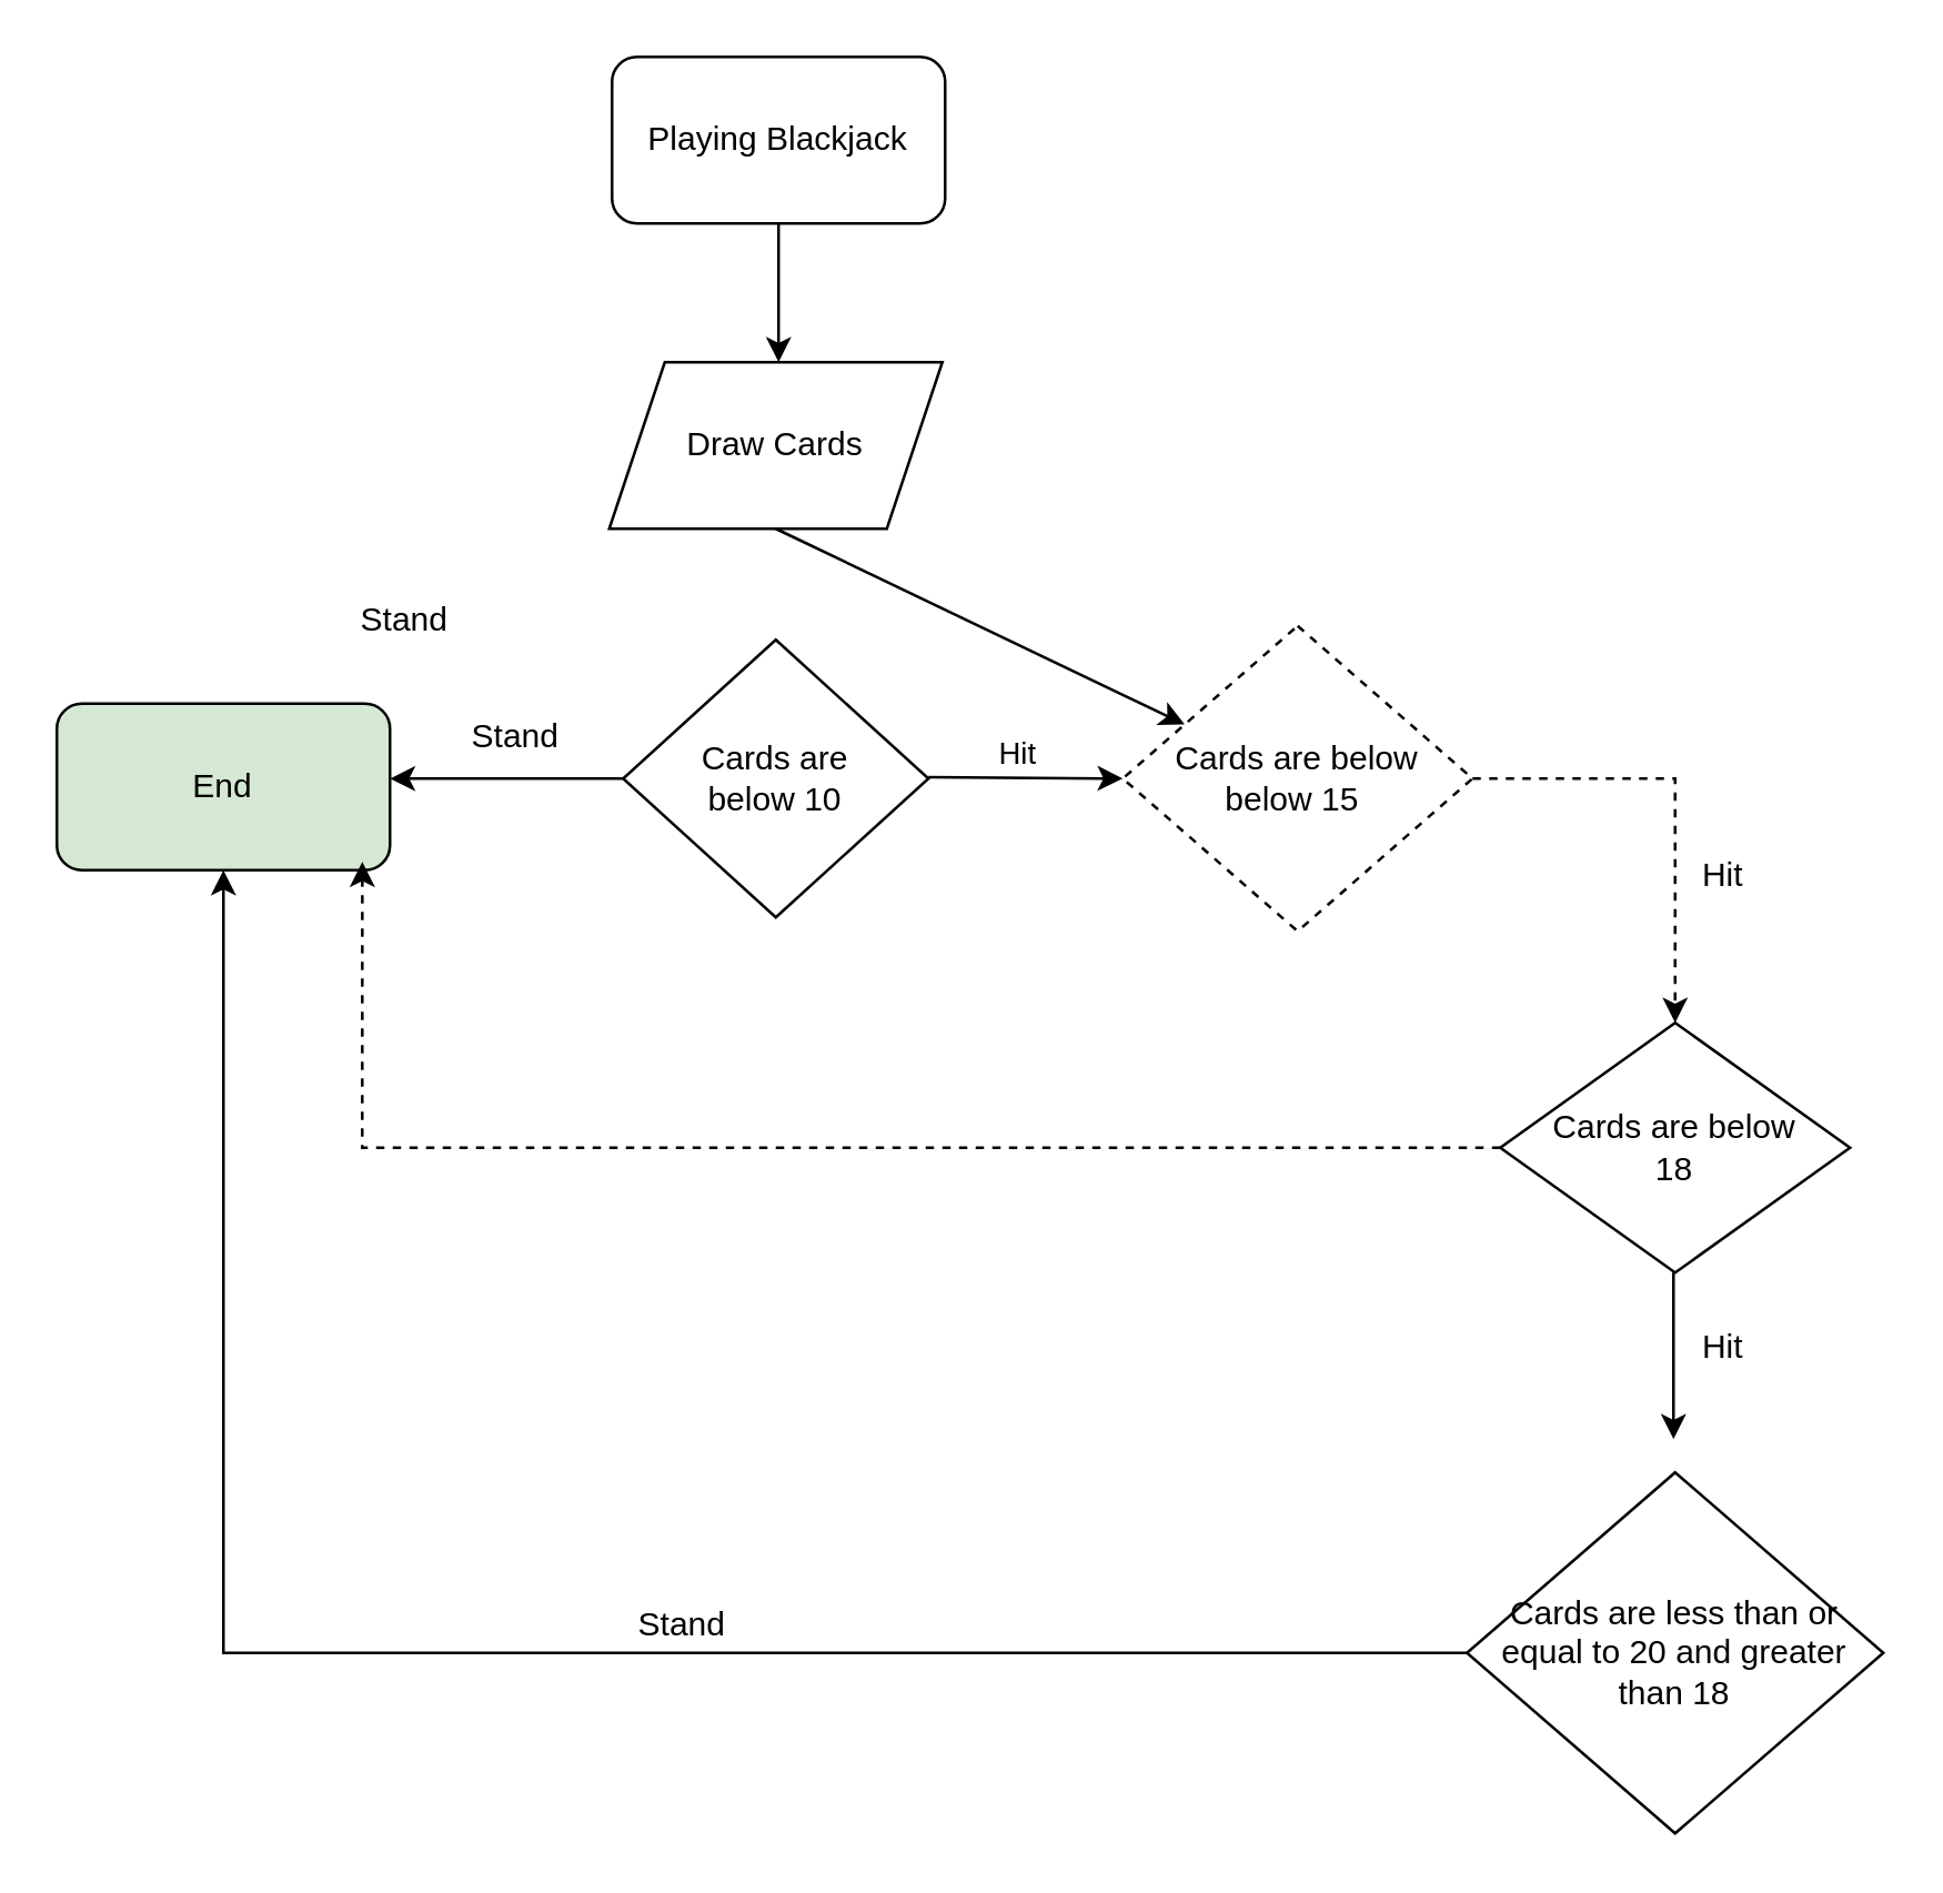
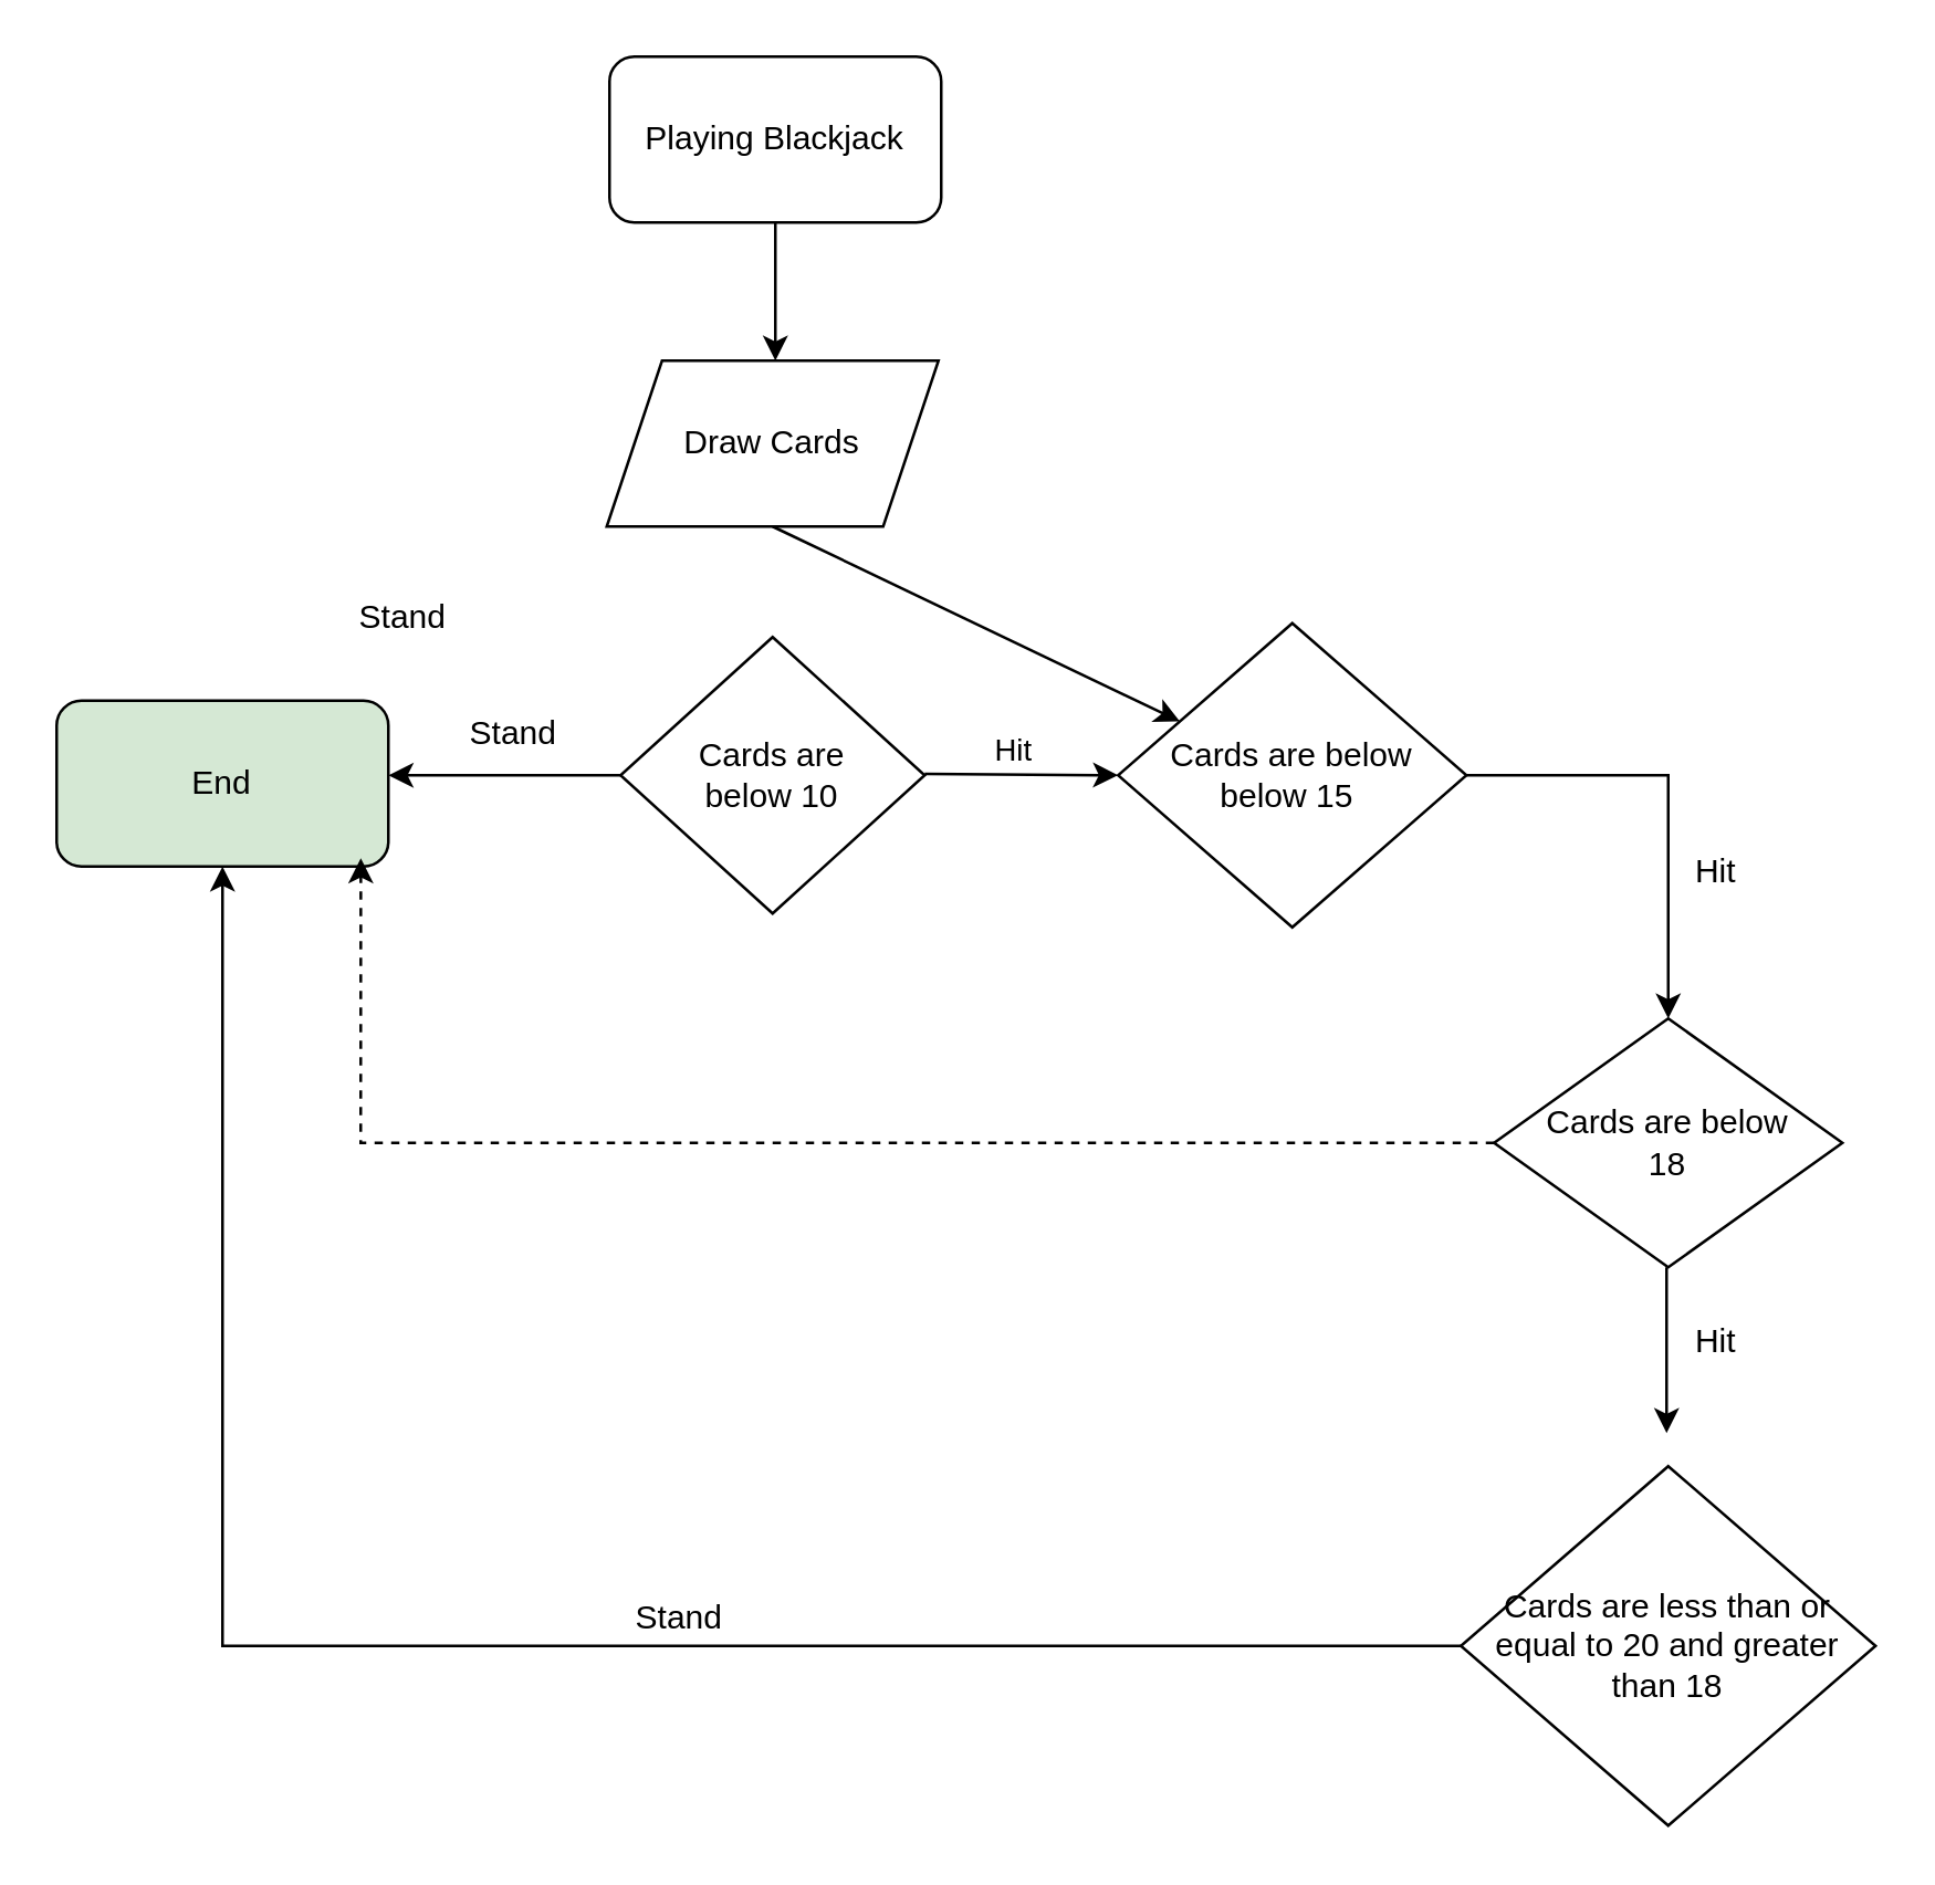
- <mxCell id="10" value="Cards are below &lt;br&gt;below 15&amp;nbsp;" style="rhombus;whiteSpace=wrap;html=1;dashed=1;" vertex="1" parent="1"><mxGeometry x="404" y="225" width="126" height="110" as="geometry" /></mxCell>
+ <mxCell id="10" value="Cards are below &lt;br&gt;below 15&amp;nbsp;" style="rhombus;whiteSpace=wrap;html=1;" vertex="1" parent="1"><mxGeometry x="404" y="225" width="126" height="110" as="geometry" /></mxCell>
- <mxCell id="22" value="" style="endArrow=classic;html=1;rounded=0;exitX=1;exitY=0.5;exitDx=0;exitDy=0;entryX=0.5;entryY=0;entryDx=0;entryDy=0;dashed=1;" edge="1" parent="1" source="10" target="13"><mxGeometry width="50" height="50" relative="1" as="geometry"><mxPoint x="380" y="410" as="sourcePoint" /><mxPoint x="610" y="280" as="targetPoint" /><Array as="points"><mxPoint x="603" y="280" /></Array></mxGeometry></mxCell>
+ <mxCell id="22" value="" style="endArrow=classic;html=1;rounded=0;exitX=1;exitY=0.5;exitDx=0;exitDy=0;entryX=0.5;entryY=0;entryDx=0;entryDy=0;" edge="1" parent="1" source="10" target="13"><mxGeometry width="50" height="50" relative="1" as="geometry"><mxPoint x="380" y="410" as="sourcePoint" /><mxPoint x="610" y="280" as="targetPoint" /><Array as="points"><mxPoint x="603" y="280" /></Array></mxGeometry></mxCell>
